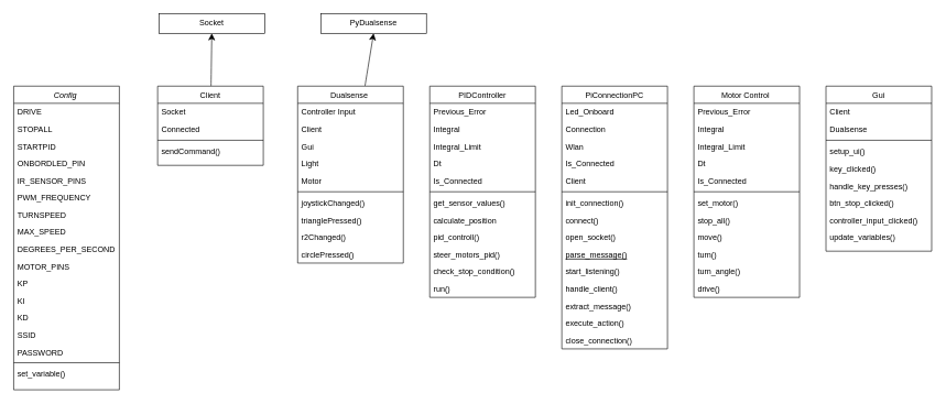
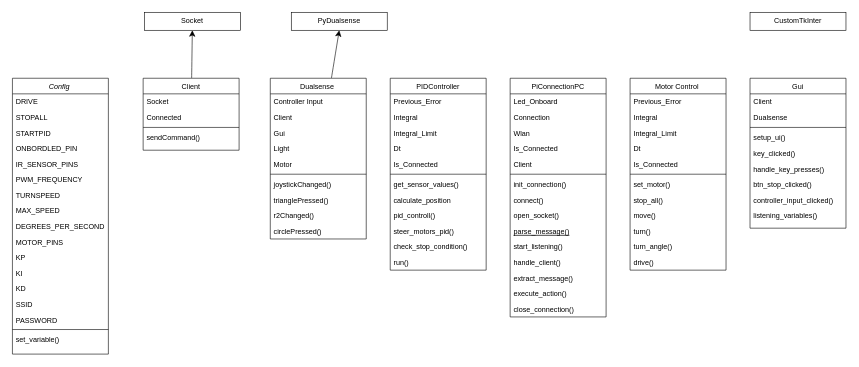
+ <mxCell id="92" value="CustomTkInter" style="rounded=0;whiteSpace=wrap;html=1;" parent="1" vertex="1"><mxGeometry x="1250" y="20" width="160" height="30" as="geometry" /></mxCell>
- <mxCell id="91" value="update_variables()" style="text;align=left;verticalAlign=top;spacingLeft=4;spacingRight=4;overflow=hidden;rotatable=0;points=[[0,0.5],[1,0.5]];portConstraint=eastwest;" parent="82" vertex="1"><mxGeometry y="216" width="160" height="26" as="geometry" /></mxCell>
+ <mxCell id="91" value="listening_variables()" style="text;align=left;verticalAlign=top;spacingLeft=4;spacingRight=4;overflow=hidden;rotatable=0;points=[[0,0.5],[1,0.5]];portConstraint=eastwest;" parent="82" vertex="1"><mxGeometry y="216" width="160" height="26" as="geometry" /></mxCell>
